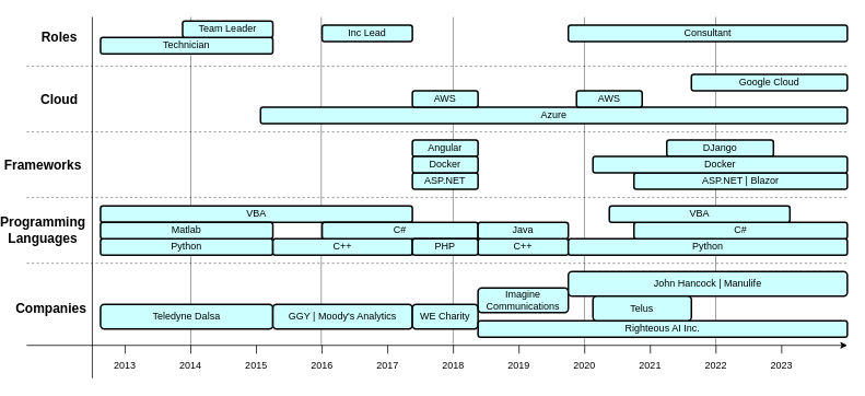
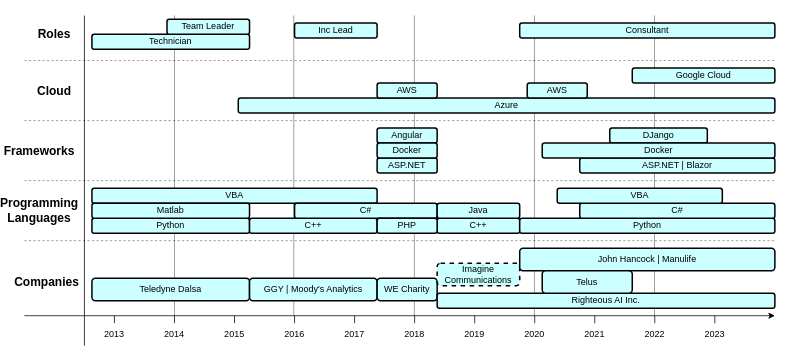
- <mxCell id="44" value="Imagine Communications" style="rounded=1;whiteSpace=wrap;html=1;gradientColor=none;gradientDirection=east;fillColor=#CCFFFF;fontColor=#000000;labelBackgroundColor=none;labelBorderColor=none;fillStyle=solid;strokeWidth=2;" parent="1" vertex="1"><mxGeometry x="580" y="350" width="110" height="30" as="geometry" /></mxCell>
+ <mxCell id="44" value="Imagine Communications" style="rounded=1;whiteSpace=wrap;html=1;gradientColor=none;gradientDirection=east;fillColor=#CCFFFF;fontColor=#000000;labelBackgroundColor=none;labelBorderColor=none;fillStyle=solid;strokeWidth=2;dashed=1;" parent="1" vertex="1"><mxGeometry x="580" y="350" width="110" height="30" as="geometry" /></mxCell>
